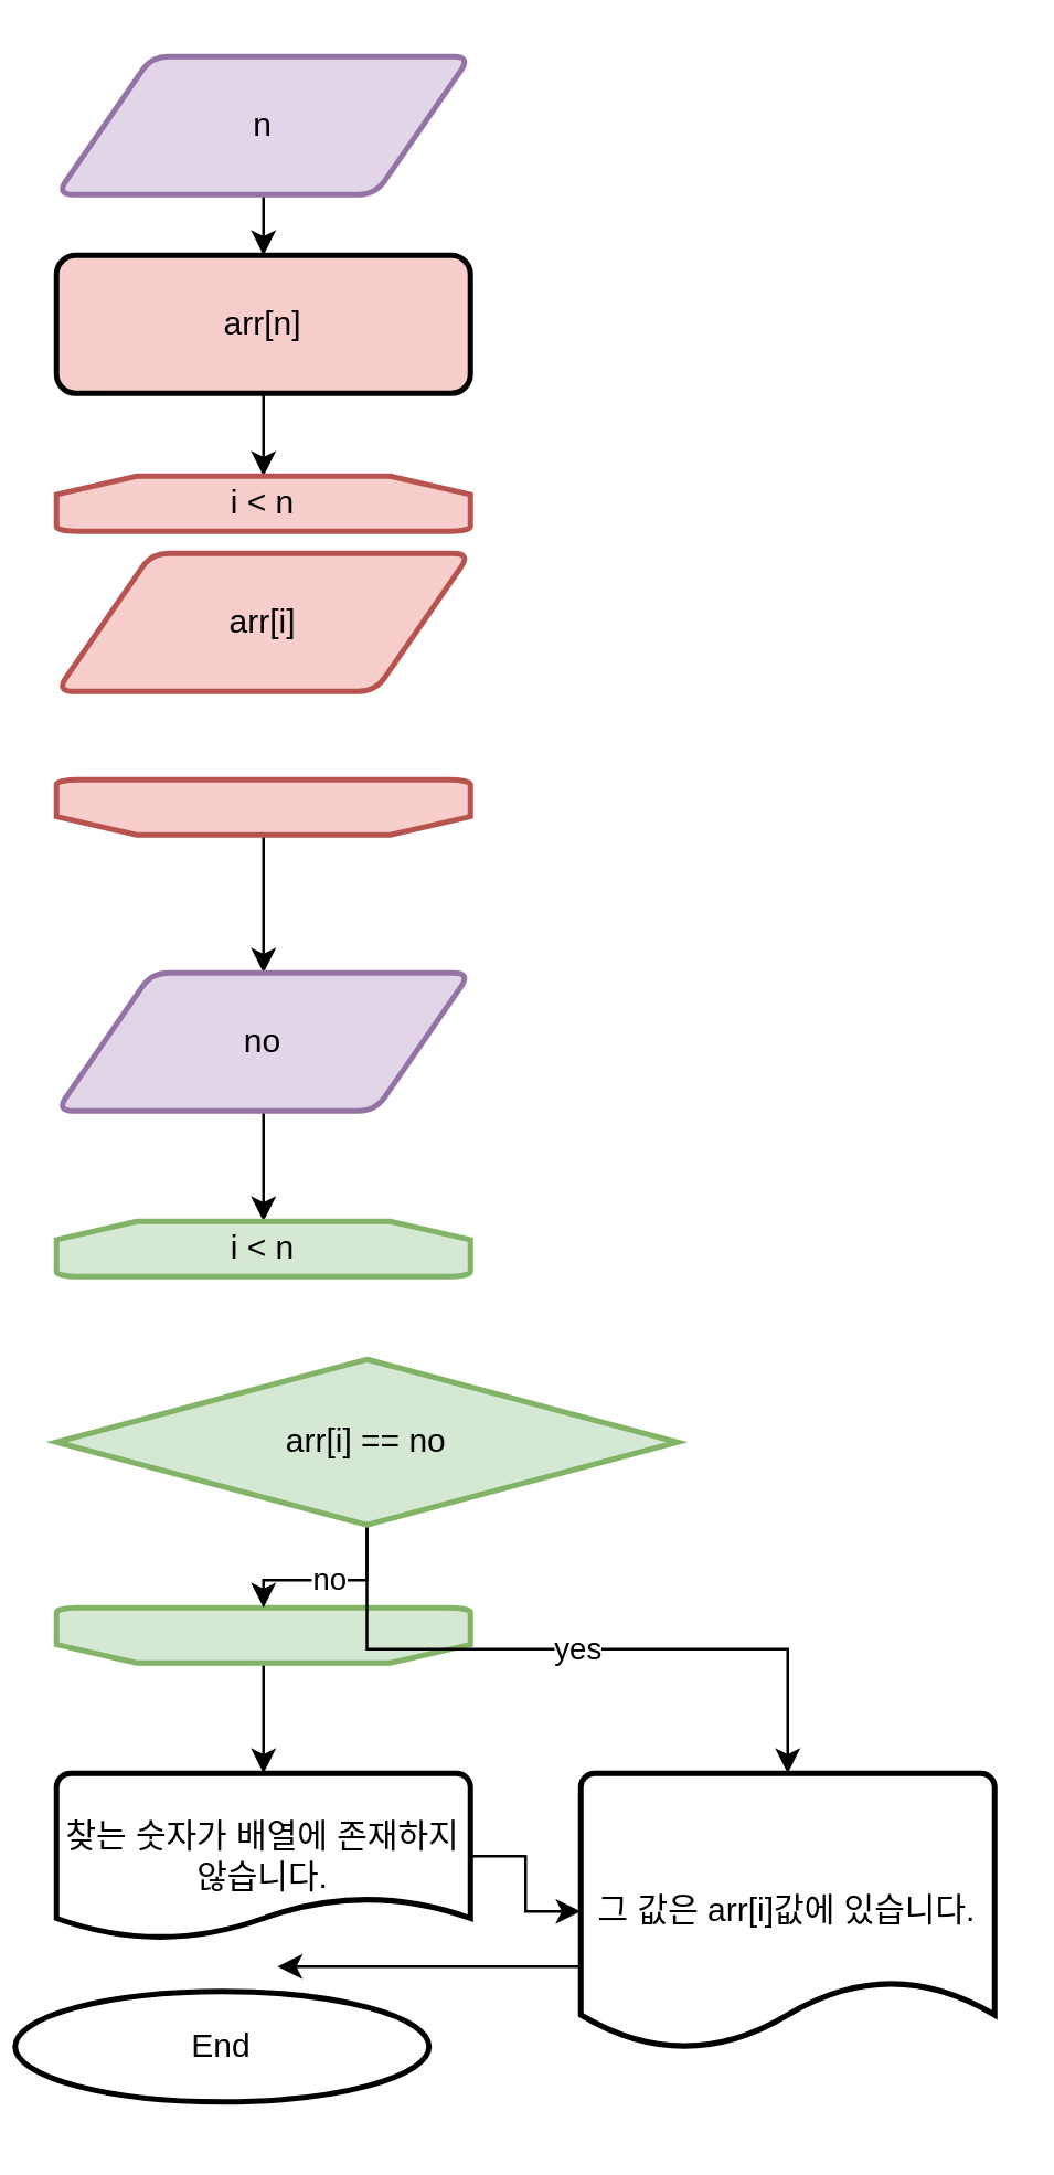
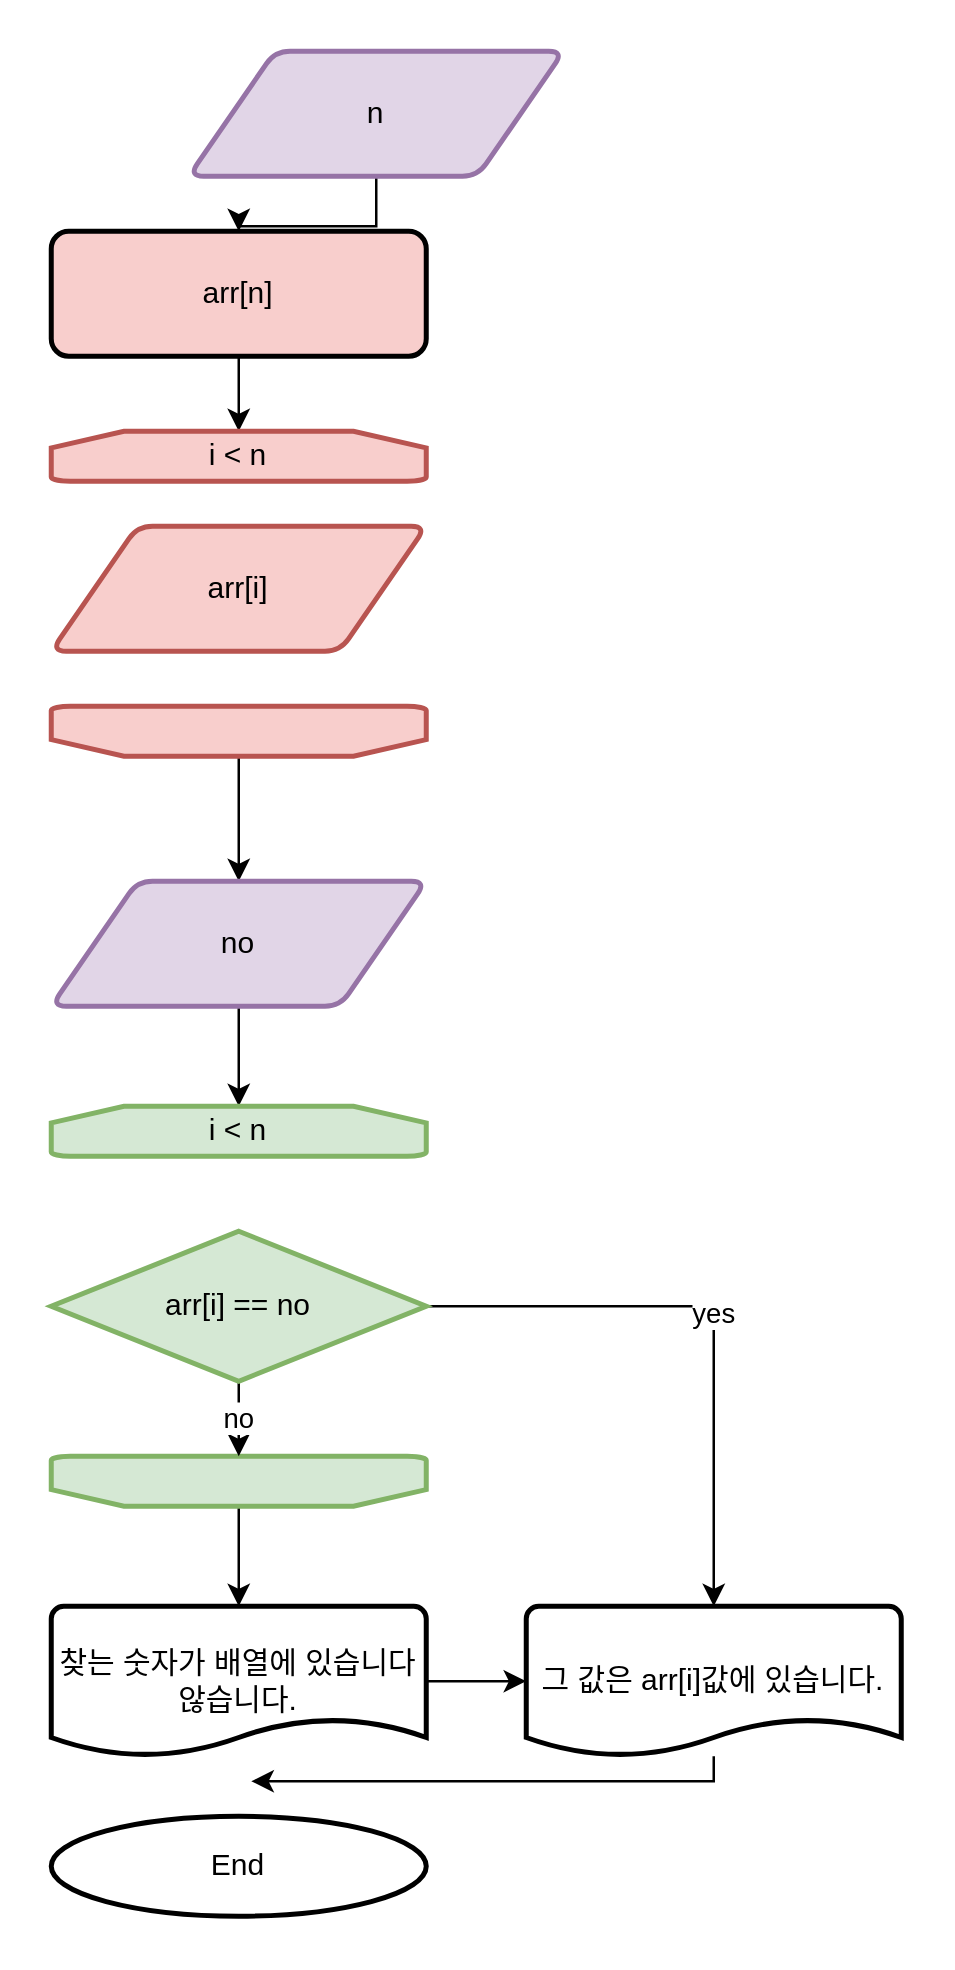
- <mxCell id="3" value="n" style="shape=parallelogram;html=1;strokeWidth=2;perimeter=parallelogramPerimeter;whiteSpace=wrap;rounded=1;arcSize=12;size=0.23;fillColor=#e1d5e7;strokeColor=#9673a6;" vertex="1" parent="1"><mxGeometry x="20" y="20" width="150" height="50" as="geometry" /></mxCell>
+ <mxCell id="3" value="n" style="shape=parallelogram;html=1;strokeWidth=2;perimeter=parallelogramPerimeter;whiteSpace=wrap;rounded=1;arcSize=12;size=0.23;fillColor=#e1d5e7;strokeColor=#9673a6;" vertex="1" parent="1"><mxGeometry x="75" y="20" width="150" height="50" as="geometry" /></mxCell>
- <mxCell id="7" value="arr[i]" style="shape=parallelogram;html=1;strokeWidth=2;perimeter=parallelogramPerimeter;whiteSpace=wrap;rounded=1;arcSize=12;size=0.23;fillColor=#f8cecc;strokeColor=#b85450;" vertex="1" parent="1"><mxGeometry x="20" y="200" width="150" height="50" as="geometry" /></mxCell>
+ <mxCell id="7" value="arr[i]" style="shape=parallelogram;html=1;strokeWidth=2;perimeter=parallelogramPerimeter;whiteSpace=wrap;rounded=1;arcSize=12;size=0.23;fillColor=#f8cecc;strokeColor=#b85450;" vertex="1" parent="1"><mxGeometry x="20" y="210" width="150" height="50" as="geometry" /></mxCell>
- <mxCell id="17" value="arr[i] == no" style="strokeWidth=2;html=1;shape=mxgraph.flowchart.decision;whiteSpace=wrap;fillColor=#d5e8d4;strokeColor=#82b366;" vertex="1" parent="1"><mxGeometry x="20" y="492" width="225" height="60" as="geometry" /></mxCell>
+ <mxCell id="17" value="arr[i] == no" style="strokeWidth=2;html=1;shape=mxgraph.flowchart.decision;whiteSpace=wrap;fillColor=#d5e8d4;strokeColor=#82b366;" vertex="1" parent="1"><mxGeometry x="20" y="492" width="150" height="60" as="geometry" /></mxCell>
- <mxCell id="21" value="찾는 숫자가 배열에 존재하지 않습니다." style="strokeWidth=2;html=1;shape=mxgraph.flowchart.document2;whiteSpace=wrap;size=0.25;" vertex="1" parent="1"><mxGeometry x="20" y="642" width="150" height="60" as="geometry" /></mxCell>
+ <mxCell id="21" value="찾는 숫자가 배열에 있습니다 않습니다." style="strokeWidth=2;html=1;shape=mxgraph.flowchart.document2;whiteSpace=wrap;size=0.25;" vertex="1" parent="1"><mxGeometry x="20" y="642" width="150" height="60" as="geometry" /></mxCell>
- <mxCell id="19" value="그 값은 arr[i]값에 있습니다." style="strokeWidth=2;html=1;shape=mxgraph.flowchart.document2;whiteSpace=wrap;size=0.25;" vertex="1" parent="1"><mxGeometry x="210" y="642" width="150" height="100" as="geometry" /></mxCell>
+ <mxCell id="19" value="그 값은 arr[i]값에 있습니다." style="strokeWidth=2;html=1;shape=mxgraph.flowchart.document2;whiteSpace=wrap;size=0.25;" vertex="1" parent="1"><mxGeometry x="210" y="642" width="150" height="60" as="geometry" /></mxCell>
- <mxCell id="22" value="End" style="strokeWidth=2;html=1;shape=mxgraph.flowchart.start_1;whiteSpace=wrap;" vertex="1" parent="1"><mxGeometry x="5" y="721" width="150" height="40" as="geometry" /></mxCell>
+ <mxCell id="22" value="End" style="strokeWidth=2;html=1;shape=mxgraph.flowchart.start_1;whiteSpace=wrap;" vertex="1" parent="1"><mxGeometry x="20" y="726" width="150" height="40" as="geometry" /></mxCell>
